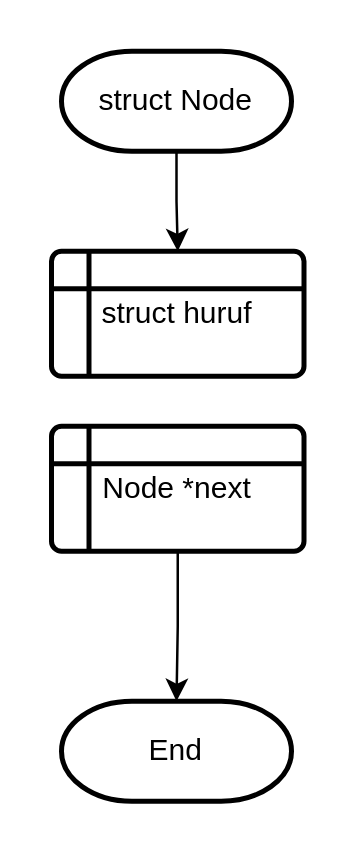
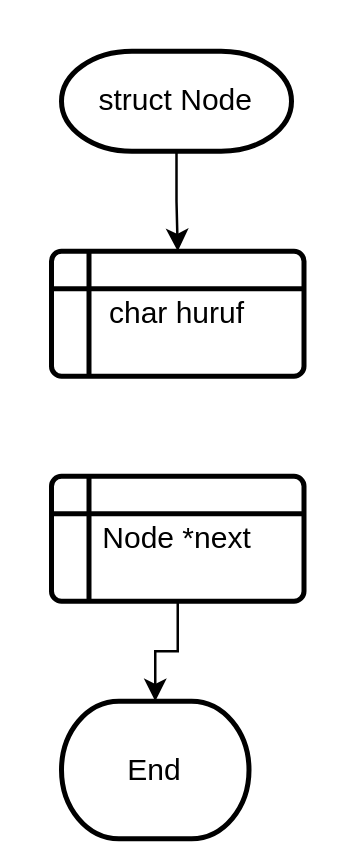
- <mxCell id="4" value="struct huruf" style="shape=internalStorage;whiteSpace=wrap;html=1;dx=15;dy=15;rounded=1;arcSize=8;strokeWidth=2;" vertex="1" parent="1"><mxGeometry x="20" y="100" width="101" height="50" as="geometry" /></mxCell>
+ <mxCell id="4" value="char huruf" style="shape=internalStorage;whiteSpace=wrap;html=1;dx=15;dy=15;rounded=1;arcSize=8;strokeWidth=2;" vertex="1" parent="1"><mxGeometry x="20" y="100" width="101" height="50" as="geometry" /></mxCell>
- <mxCell id="6" value="Node *next" style="shape=internalStorage;whiteSpace=wrap;html=1;dx=15;dy=15;rounded=1;arcSize=8;strokeWidth=2;" vertex="1" parent="1"><mxGeometry x="20" y="170" width="101" height="50" as="geometry" /></mxCell>
+ <mxCell id="6" value="Node *next" style="shape=internalStorage;whiteSpace=wrap;html=1;dx=15;dy=15;rounded=1;arcSize=8;strokeWidth=2;" vertex="1" parent="1"><mxGeometry x="20" y="190" width="101" height="50" as="geometry" /></mxCell>
- <mxCell id="7" value="End" style="strokeWidth=2;html=1;shape=mxgraph.flowchart.terminator;whiteSpace=wrap;" vertex="1" parent="1"><mxGeometry x="24" y="280" width="92" height="40" as="geometry" /></mxCell>
+ <mxCell id="7" value="End" style="strokeWidth=2;html=1;shape=mxgraph.flowchart.terminator;whiteSpace=wrap;" vertex="1" parent="1"><mxGeometry x="24" y="280" width="75" height="55" as="geometry" /></mxCell>
